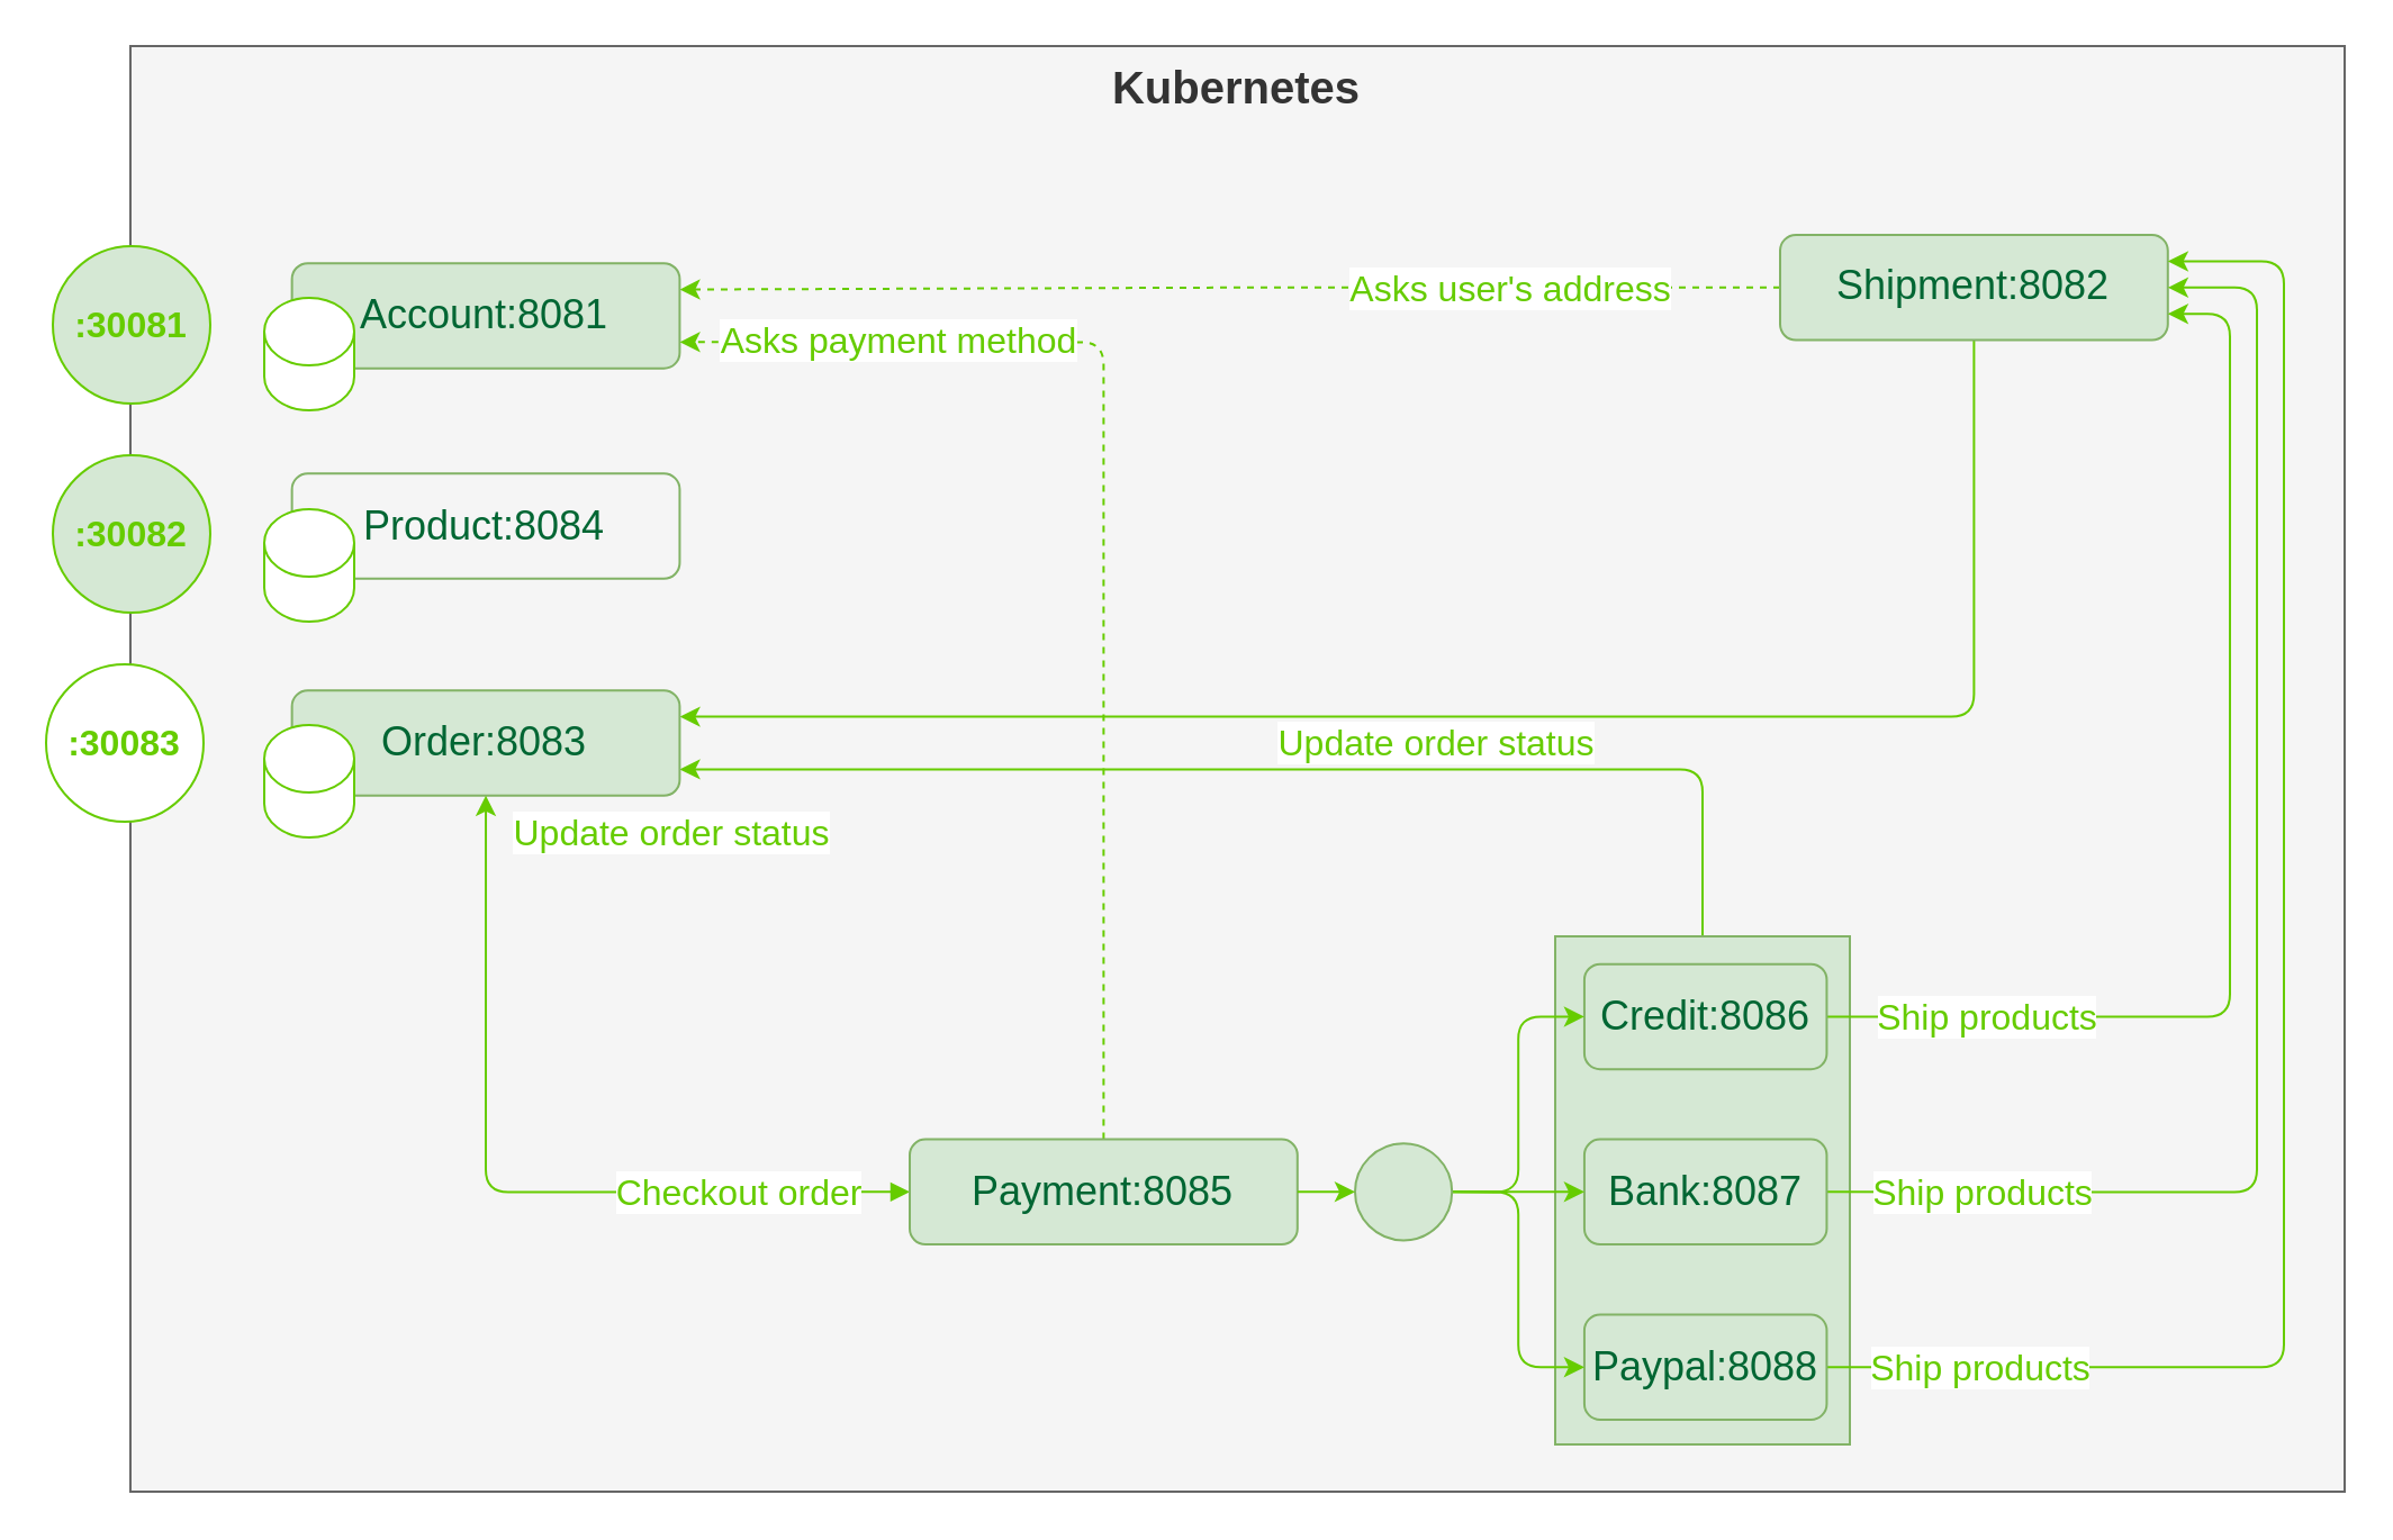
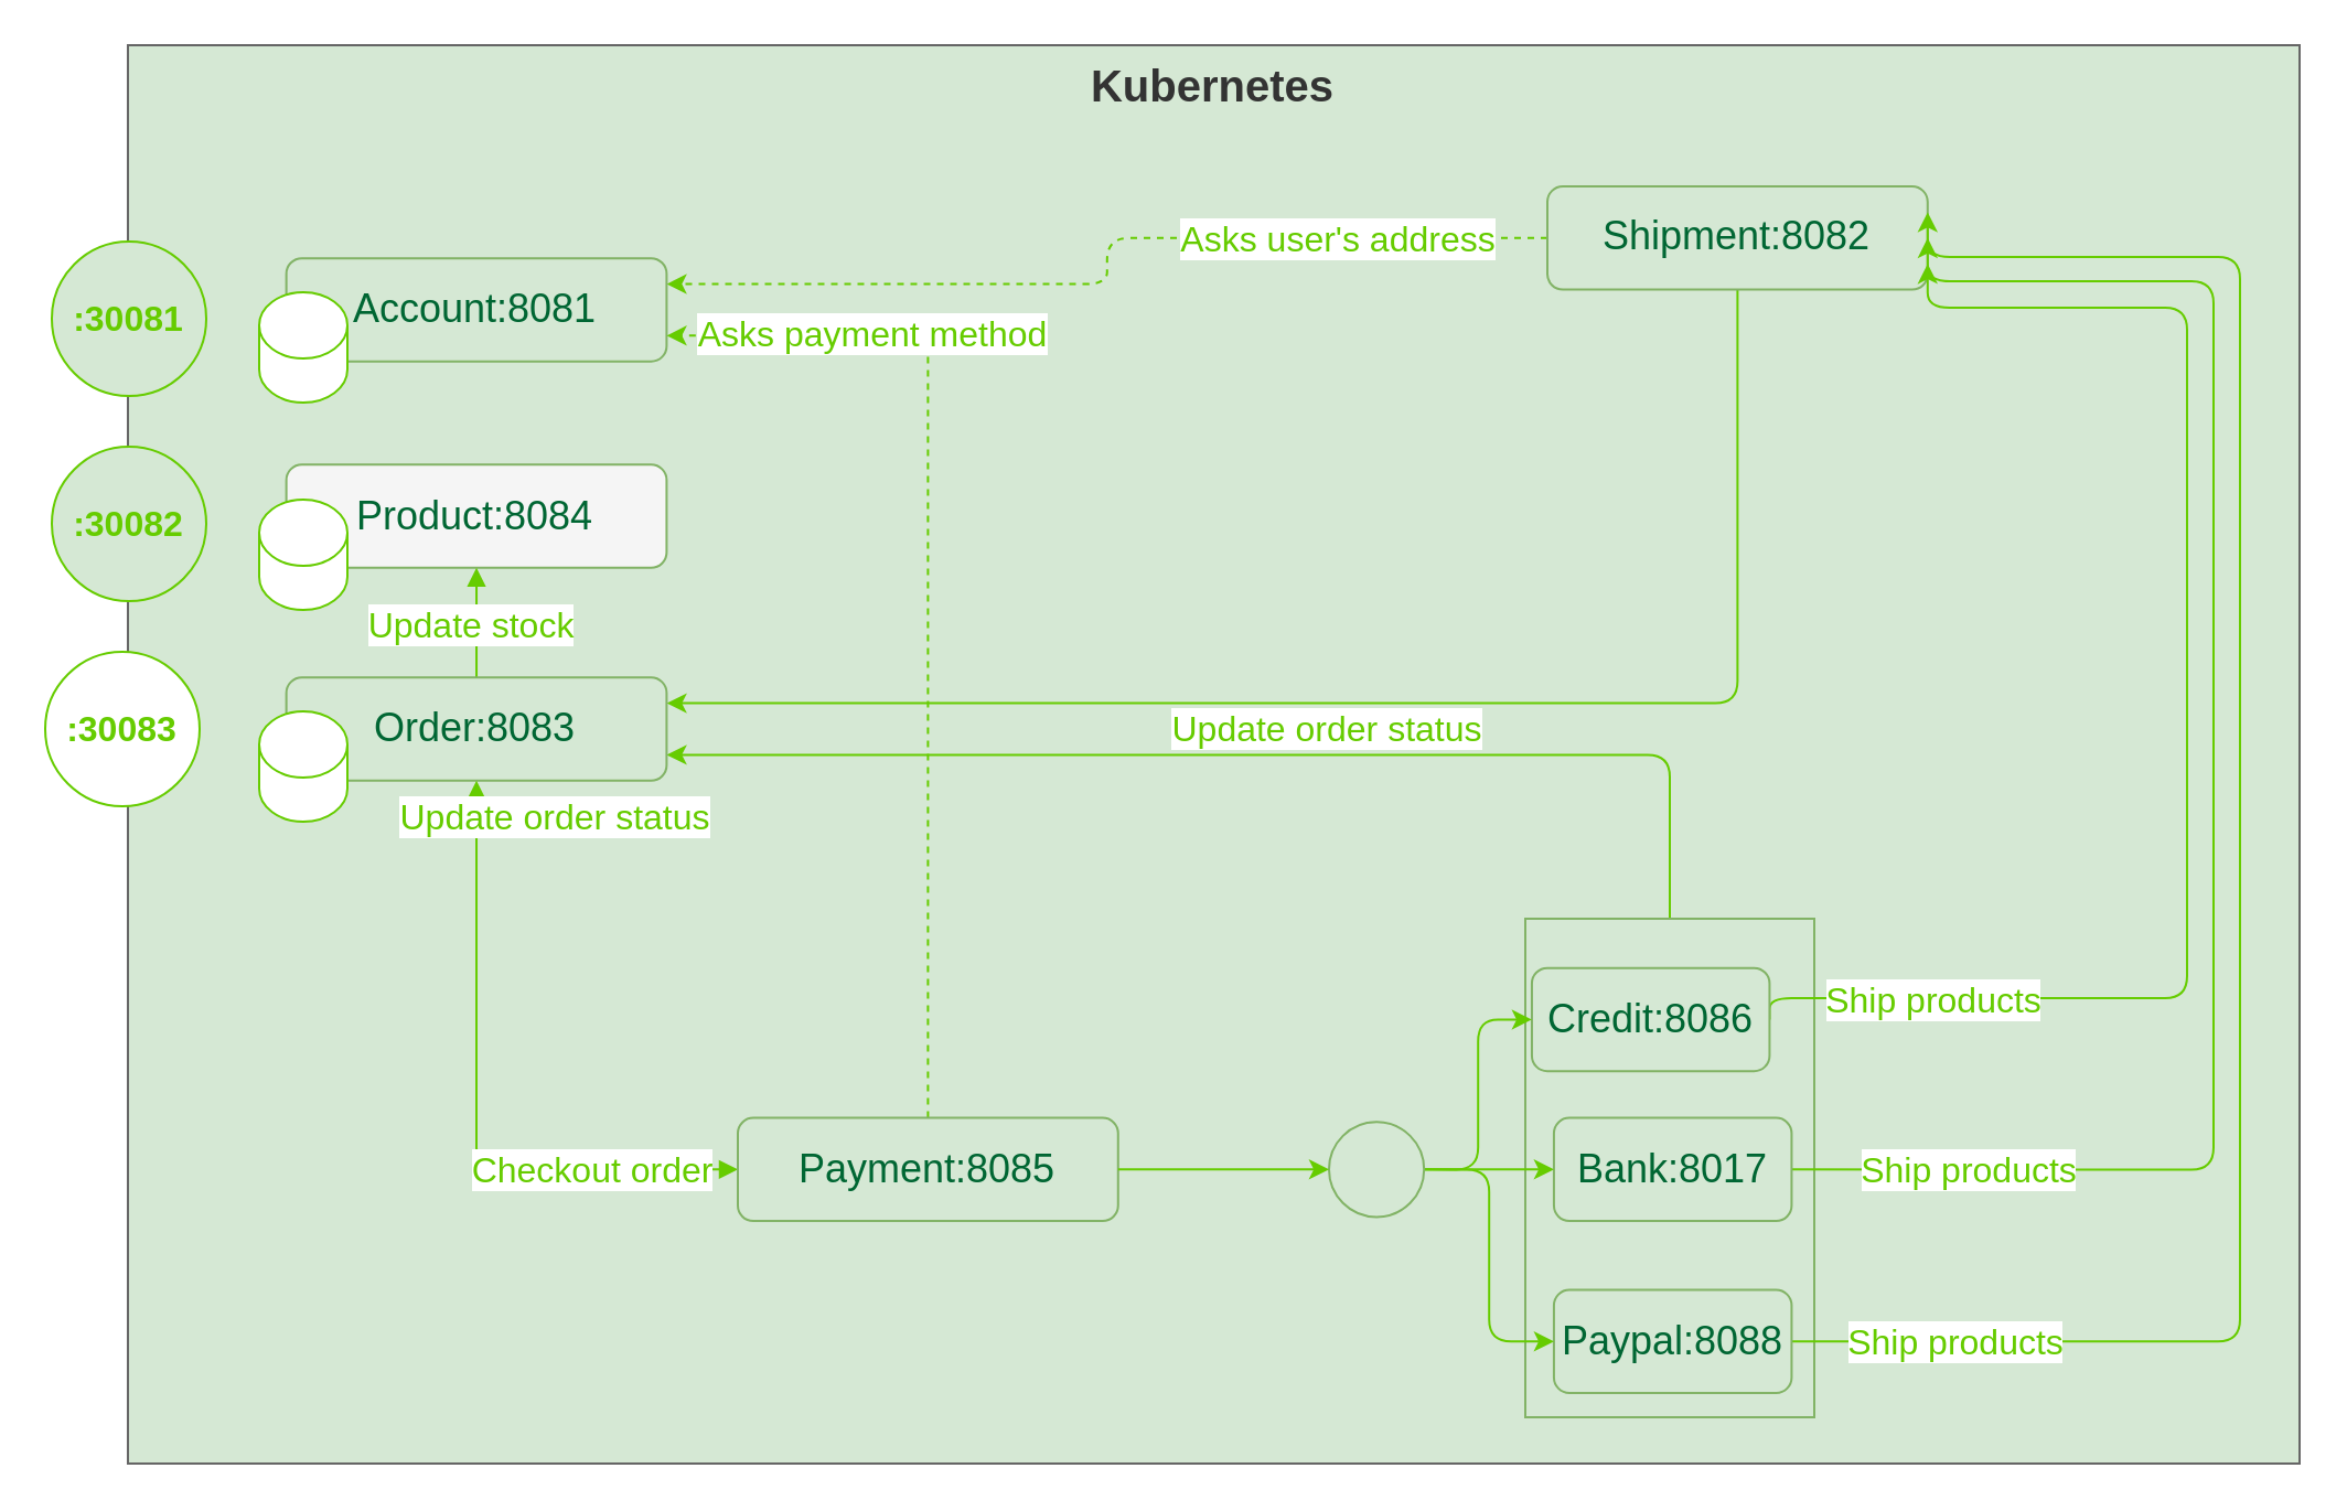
- <mxCell id="9" value="Shipment:8082" style="rounded=1;whiteSpace=wrap;html=1;fillColor=#d5e8d4;strokeColor=#82b366;fontSize=18;fontColor=#006633;fontStyle=0" parent="1" vertex="1"><mxGeometry x="791.004" y="104.003" width="172.394" height="46.765" as="geometry" /></mxCell>
+ <mxCell id="9" value="Shipment:8082" style="rounded=1;whiteSpace=wrap;html=1;fillColor=#d5e8d4;strokeColor=#82b366;fontSize=18;fontColor=#006633;fontStyle=0" parent="1" vertex="1"><mxGeometry x="701.004" y="84.003" width="172.394" height="46.765" as="geometry" /></mxCell>
+ <mxCell id="18" style="edgeStyle=orthogonalEdgeStyle;rounded=1;orthogonalLoop=1;jettySize=auto;html=1;exitX=0.5;exitY=0;exitDx=0;exitDy=0;entryX=0.5;entryY=1;entryDx=0;entryDy=0;strokeColor=#66CC00;fontSize=16;fontColor=#66CC00;startArrow=none;startFill=0;endArrow=block;endFill=1;" parent="1" source="20" target="17" edge="1"><mxGeometry relative="1" as="geometry" /></mxCell>
+ <mxCell id="19" value="Update stock" style="edgeLabel;html=1;align=center;verticalAlign=middle;resizable=0;points=[];fontSize=16;fontColor=#66CC00;" vertex="1" connectable="0" parent="18"><mxGeometry x="0.019" y="-1" relative="1" as="geometry"><mxPoint x="-4" y="1" as="offset" /></mxGeometry></mxCell>
- <mxCell id="2" value="Kubernetes" style="rounded=0;whiteSpace=wrap;html=1;fillColor=#f5f5f5;fontColor=#333333;strokeColor=#666666;verticalAlign=top;fontSize=20;fontStyle=1" parent="1" vertex="1"><mxGeometry x="57.49" y="20" width="984.51" height="643" as="geometry" /></mxCell>
+ <mxCell id="2" value="Kubernetes" style="rounded=0;whiteSpace=wrap;html=1;fillColor=#d5e8d4;fontColor=#333333;strokeColor=#666666;verticalAlign=top;fontSize=20;fontStyle=1;" parent="1" vertex="1"><mxGeometry x="57.49" y="20" width="984.51" height="643" as="geometry" /></mxCell>
- <mxCell id="27" value="Credit:8086" style="rounded=1;whiteSpace=wrap;html=1;fillColor=#d5e8d4;strokeColor=#82b366;fontSize=18;fontColor=#006633;fontStyle=0" parent="1" vertex="1"><mxGeometry x="703.972" y="428.353" width="107.746" height="46.765" as="geometry" /></mxCell>
+ <mxCell id="27" value="Credit:8086" style="rounded=1;whiteSpace=wrap;html=1;fillColor=#d5e8d4;strokeColor=#82b366;fontSize=18;fontColor=#006633;fontStyle=0" parent="1" vertex="1"><mxGeometry x="693.972" y="438.353" width="107.746" height="46.765" as="geometry" /></mxCell>
- <mxCell id="26" value="Payment:8085" style="rounded=1;whiteSpace=wrap;html=1;fillColor=#d5e8d4;strokeColor=#82b366;fontSize=18;fontColor=#006633;fontStyle=0" parent="1" vertex="1"><mxGeometry x="404" y="506.287" width="172.394" height="46.765" as="geometry" /></mxCell>
+ <mxCell id="26" value="Payment:8085" style="rounded=1;whiteSpace=wrap;html=1;fillColor=#d5e8d4;strokeColor=#82b366;fontSize=18;fontColor=#006633;fontStyle=0" parent="1" vertex="1"><mxGeometry x="334" y="506.287" width="172.394" height="46.765" as="geometry" /></mxCell>
- <mxCell id="28" value="Bank:8087" style="rounded=1;whiteSpace=wrap;html=1;fillColor=#d5e8d4;strokeColor=#82b366;fontSize=18;fontColor=#006633;fontStyle=0" parent="1" vertex="1"><mxGeometry x="703.972" y="506.294" width="107.746" height="46.765" as="geometry" /></mxCell>
+ <mxCell id="28" value="Bank:8017" style="rounded=1;whiteSpace=wrap;html=1;fillColor=#d5e8d4;strokeColor=#82b366;fontSize=18;fontColor=#006633;fontStyle=0" parent="1" vertex="1"><mxGeometry x="703.972" y="506.294" width="107.746" height="46.765" as="geometry" /></mxCell>
